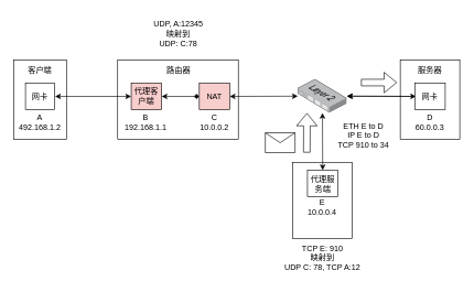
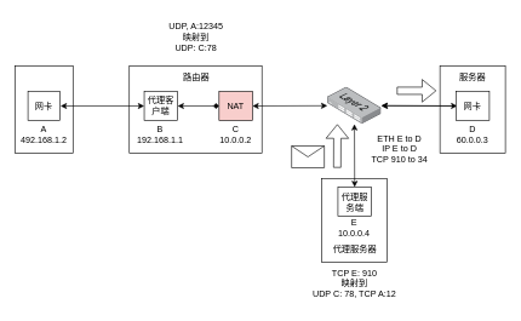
- <mxCell id="12" value="客户端" style="text;html=1;strokeColor=none;fillColor=none;align=center;verticalAlign=middle;whiteSpace=wrap;rounded=0;" vertex="1" parent="1"><mxGeometry x="20" y="90" width="80" height="30" as="geometry" /></mxCell>
- <mxCell id="28" value="代理客户端" style="rounded=0;whiteSpace=wrap;html=1;fillColor=#f8cecc;" vertex="1" parent="1"><mxGeometry x="198" y="125" width="46" height="40" as="geometry" /></mxCell>
+ <mxCell id="28" value="代理客户端" style="rounded=0;whiteSpace=wrap;html=1;" vertex="1" parent="1"><mxGeometry x="198" y="125" width="46" height="40" as="geometry" /></mxCell>
+ <mxCell id="23" value="代理服务器" style="text;html=1;strokeColor=none;fillColor=none;align=center;verticalAlign=middle;whiteSpace=wrap;rounded=0;" vertex="1" parent="1"><mxGeometry x="447.6" y="328.4" width="80" height="30" as="geometry" /></mxCell>
